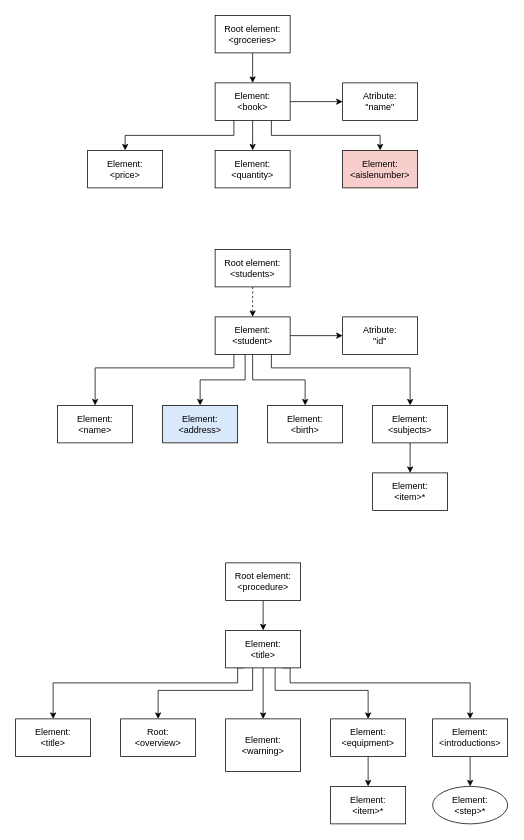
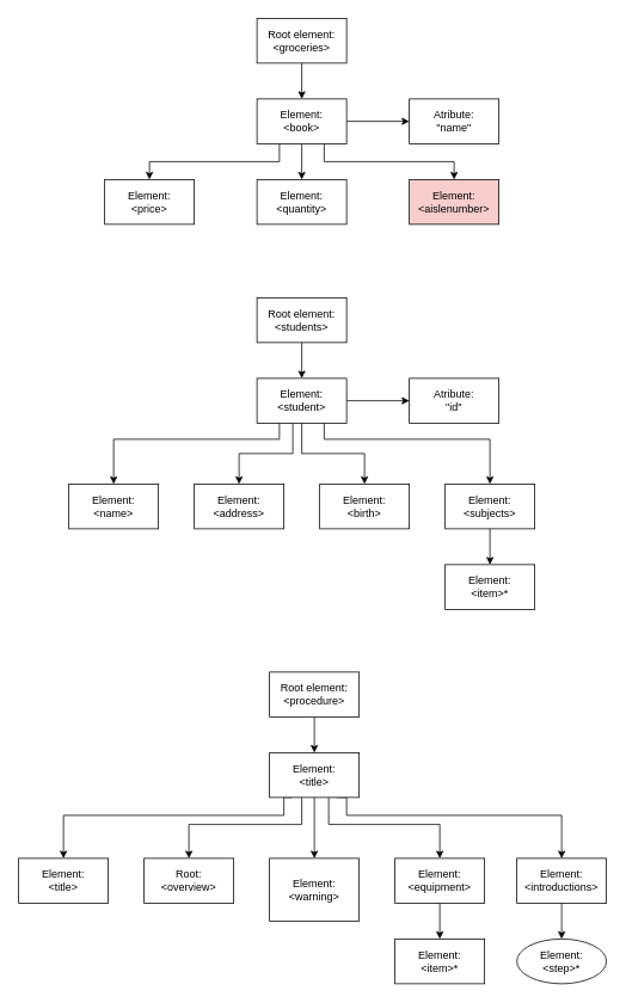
- <mxCell id="13" style="edgeStyle=orthogonalEdgeStyle;rounded=0;orthogonalLoop=1;jettySize=auto;html=1;entryX=0.5;entryY=0;entryDx=0;entryDy=0;dashed=1;" edge="1" parent="1" source="14" target="20"><mxGeometry relative="1" as="geometry" /></mxCell>
+ <mxCell id="13" style="edgeStyle=orthogonalEdgeStyle;rounded=0;orthogonalLoop=1;jettySize=auto;html=1;entryX=0.5;entryY=0;entryDx=0;entryDy=0;" edge="1" parent="1" source="14" target="20"><mxGeometry relative="1" as="geometry" /></mxCell>
- <mxCell id="22" value="Element:&lt;br&gt;&amp;lt;address&amp;gt;" style="rounded=0;whiteSpace=wrap;html=1;fillColor=#dae8fc;" vertex="1" parent="1"><mxGeometry x="216" y="540" width="100" height="50" as="geometry" /></mxCell>
+ <mxCell id="22" value="Element:&lt;br&gt;&amp;lt;address&amp;gt;" style="rounded=0;whiteSpace=wrap;html=1;" vertex="1" parent="1"><mxGeometry x="216" y="540" width="100" height="50" as="geometry" /></mxCell>
